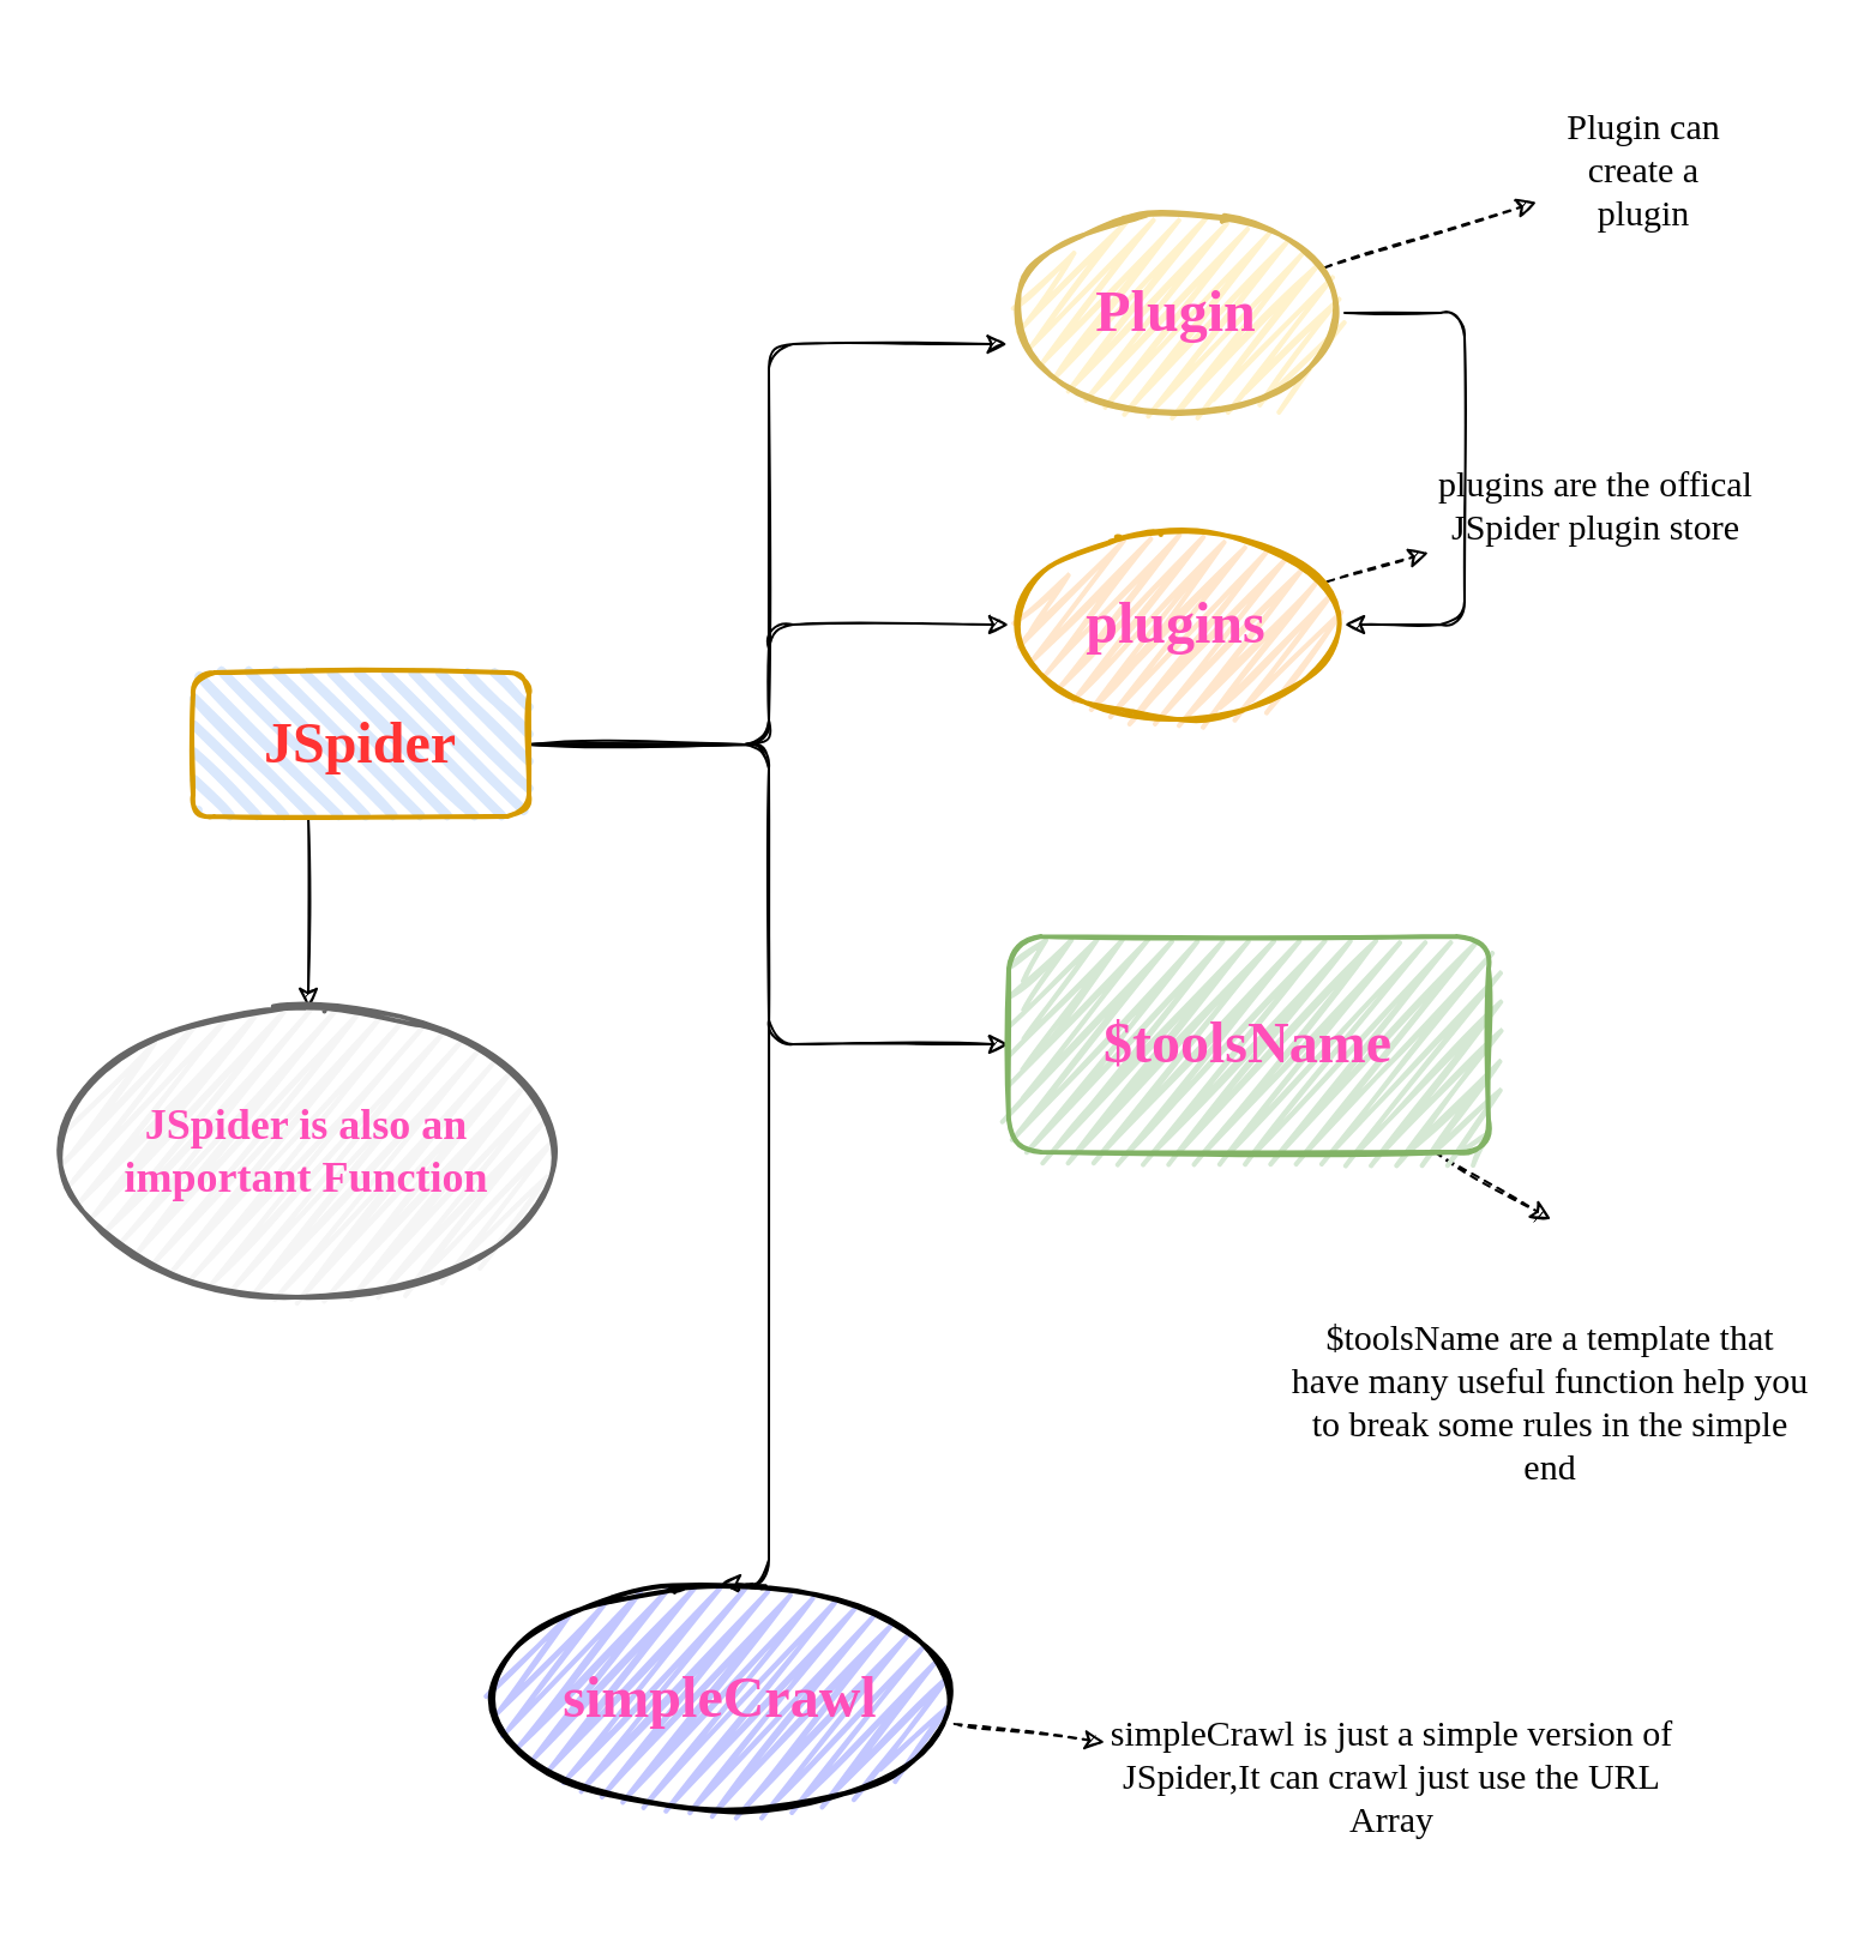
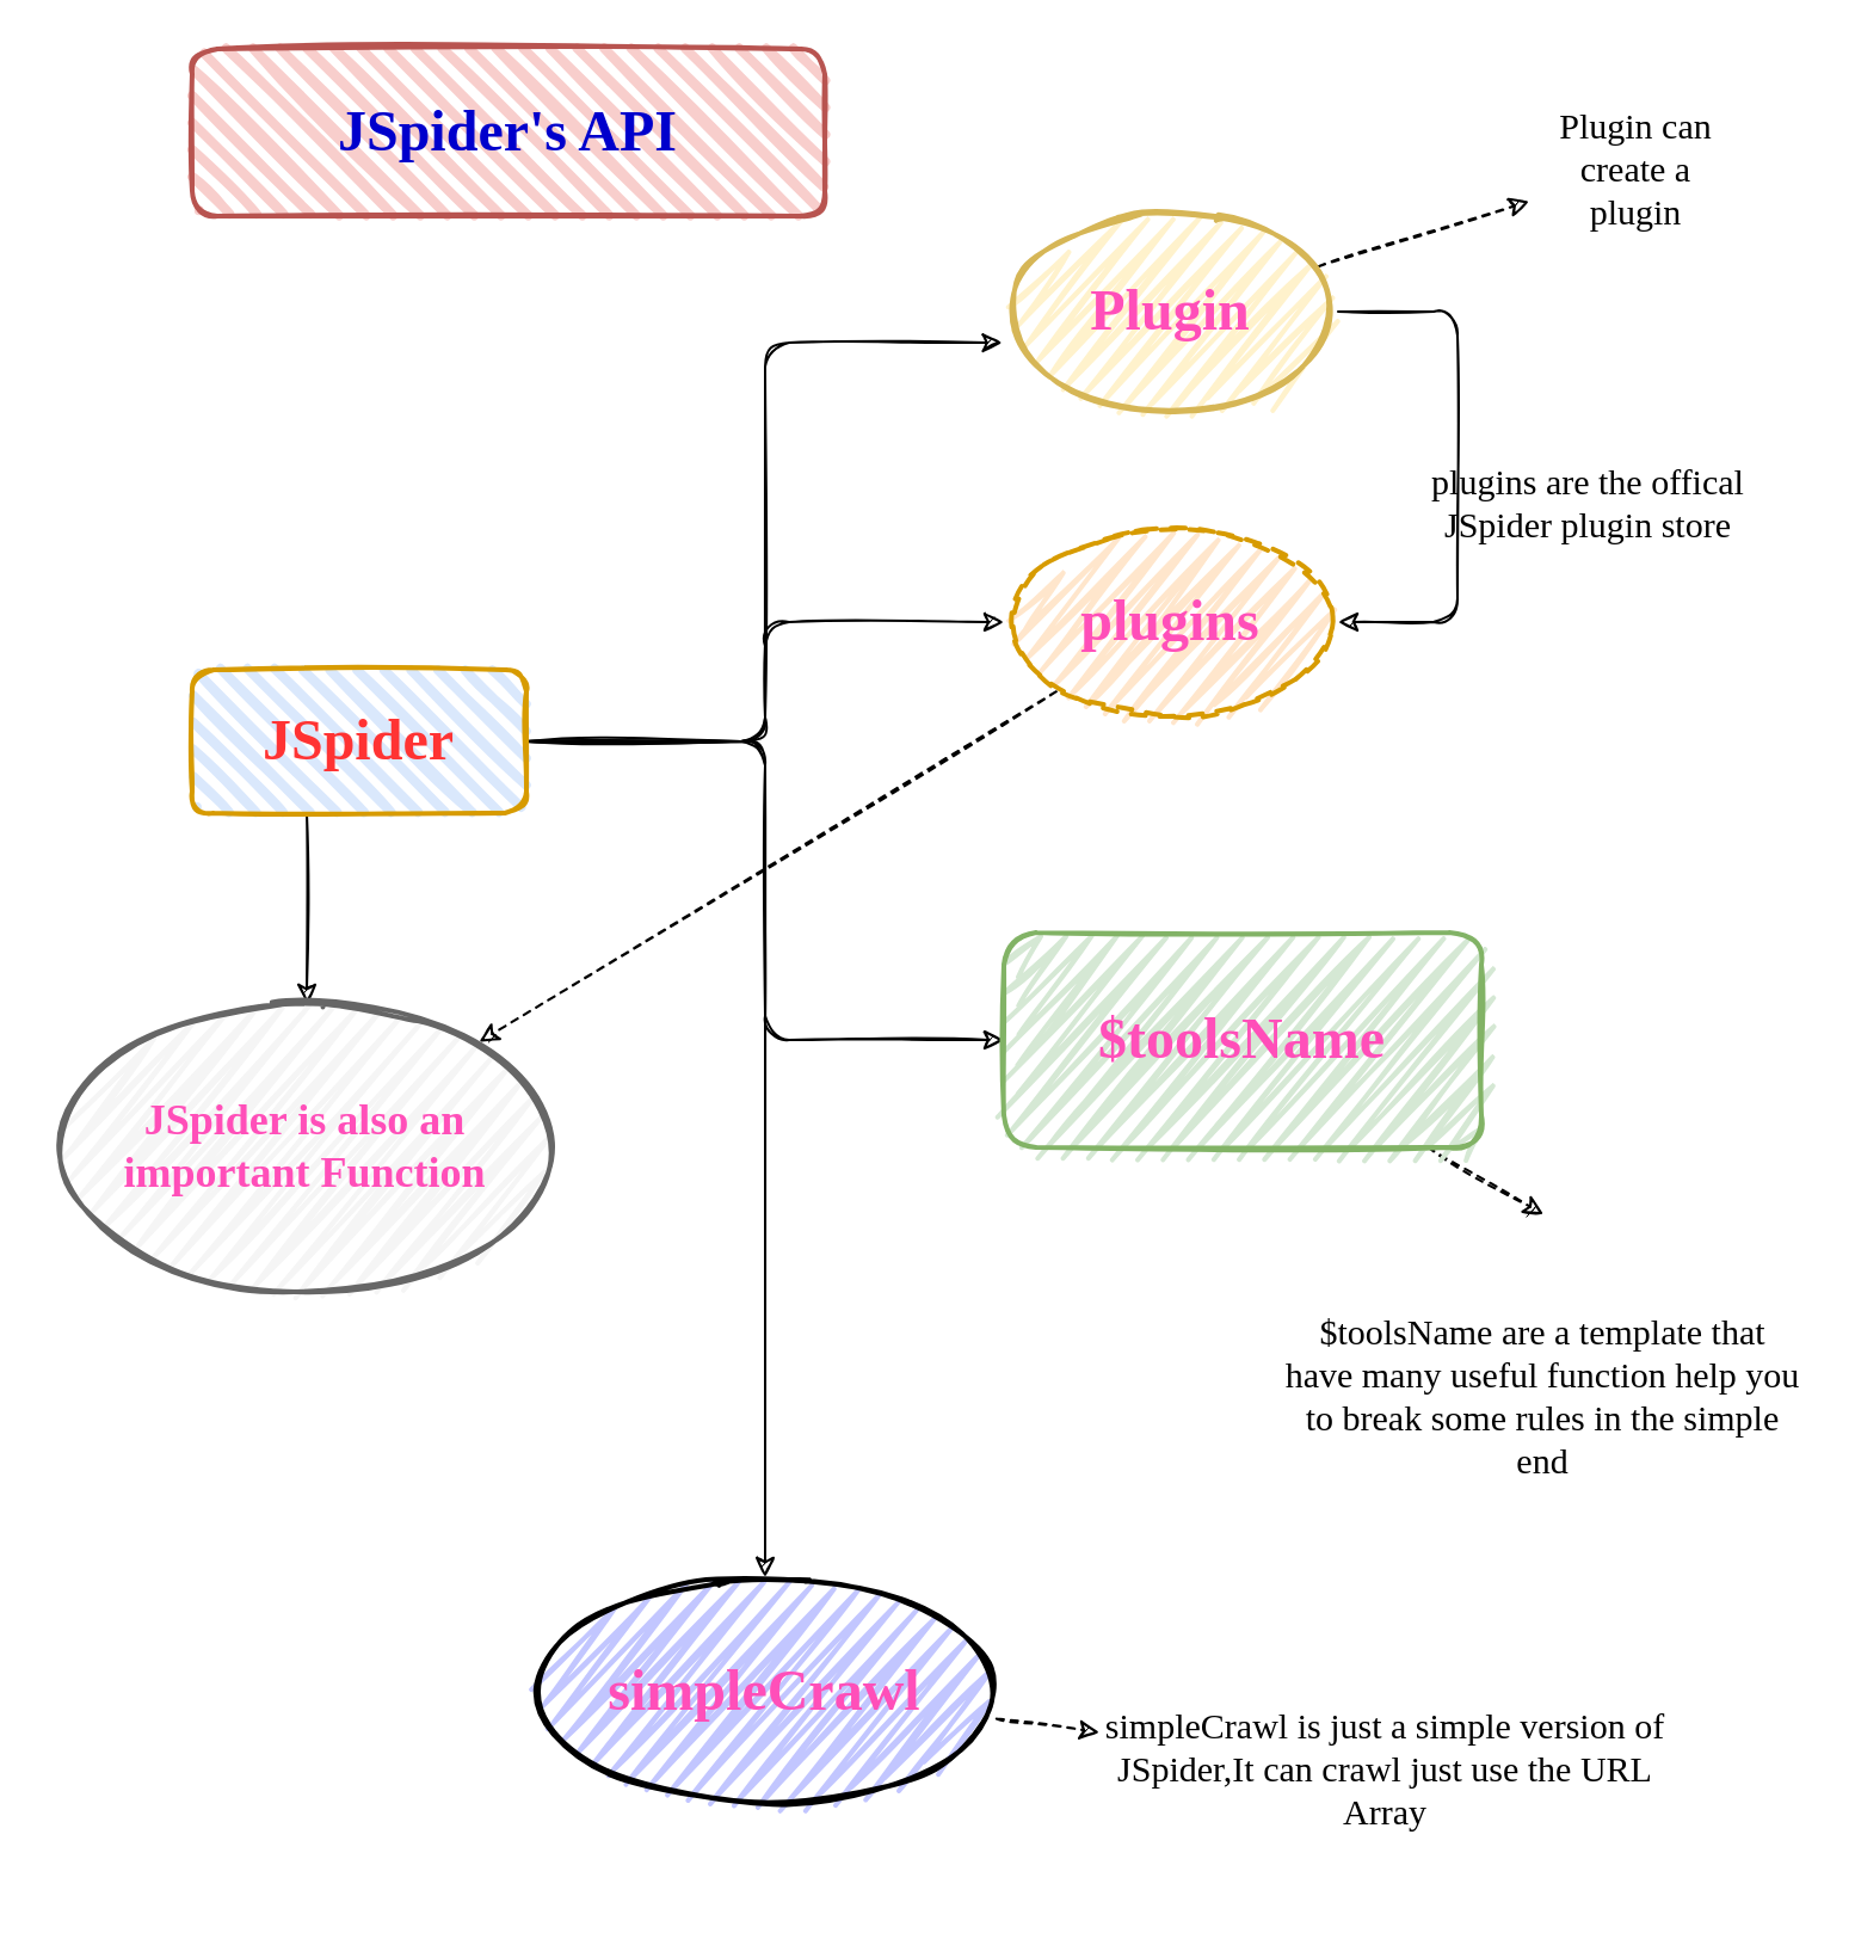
+ <mxCell id="18" value="&lt;h1&gt;&lt;font face=&quot;Comic Sans MS&quot; style=&quot;font-size: 24px&quot;&gt;JSpider's API&lt;/font&gt;&lt;/h1&gt;" style="rounded=1;whiteSpace=wrap;html=1;strokeWidth=2;fillWeight=4;hachureGap=8;hachureAngle=45;sketch=1;glass=0;shadow=0;fillColor=#f8cecc;strokeColor=#b85450;fontColor=#0000CC;" parent="1" vertex="1"><mxGeometry x="80" y="20" width="265" height="70" as="geometry" /></mxCell>
- <mxCell id="13" style="rounded=1;sketch=1;orthogonalLoop=1;jettySize=auto;html=1;dashed=1;fontFamily=Comic Sans MS;fontColor=none;" parent="1" source="14" target="19" edge="1"><mxGeometry relative="1" as="geometry" /></mxCell>
+ <mxCell id="13" style="rounded=1;sketch=1;orthogonalLoop=1;jettySize=auto;html=1;dashed=1;fontFamily=Comic Sans MS;fontColor=none;" parent="1" source="14" target="17" edge="1"><mxGeometry relative="1" as="geometry" /></mxCell>
- <mxCell id="14" value="&lt;h1&gt;&lt;font face=&quot;Comic Sans MS&quot; color=&quot;#ff4fb9&quot;&gt;plugins&lt;/font&gt;&lt;/h1&gt;" style="ellipse;whiteSpace=wrap;html=1;strokeWidth=2;fillWeight=2;hachureGap=8;fillStyle=zigzag;sketch=1;shadow=0;glass=0;fillColor=#ffe6cc;strokeColor=#d79b00;" parent="1" vertex="1"><mxGeometry x="420" y="220" width="140" height="80" as="geometry" /></mxCell>
+ <mxCell id="14" value="&lt;h1&gt;&lt;font face=&quot;Comic Sans MS&quot; color=&quot;#ff4fb9&quot;&gt;plugins&lt;/font&gt;&lt;/h1&gt;" style="ellipse;whiteSpace=wrap;html=1;strokeWidth=2;fillWeight=2;hachureGap=8;fillStyle=zigzag;sketch=1;shadow=0;glass=0;fillColor=#ffe6cc;strokeColor=#d79b00;dashed=1;" parent="1" vertex="1"><mxGeometry x="420" y="220" width="140" height="80" as="geometry" /></mxCell>
- <mxCell id="16" value="&lt;h1&gt;&lt;font color=&quot;#ff4fb9&quot; face=&quot;Comic Sans MS&quot;&gt;simpleCrawl&lt;/font&gt;&lt;/h1&gt;" style="ellipse;whiteSpace=wrap;html=1;strokeWidth=2;fillWeight=2;hachureGap=8;fillStyle=zigzag;sketch=1;shadow=0;glass=0;fillColor=#C2C6FF;" parent="1" vertex="1"><mxGeometry x="200" y="660" width="200" height="95" as="geometry" /></mxCell>
+ <mxCell id="16" value="&lt;h1&gt;&lt;font color=&quot;#ff4fb9&quot; face=&quot;Comic Sans MS&quot;&gt;simpleCrawl&lt;/font&gt;&lt;/h1&gt;" style="ellipse;whiteSpace=wrap;html=1;strokeWidth=2;fillWeight=2;hachureGap=8;fillStyle=zigzag;sketch=1;shadow=0;glass=0;fillColor=#C2C6FF;" parent="1" vertex="1"><mxGeometry x="220" y="660" width="200" height="95" as="geometry" /></mxCell>
